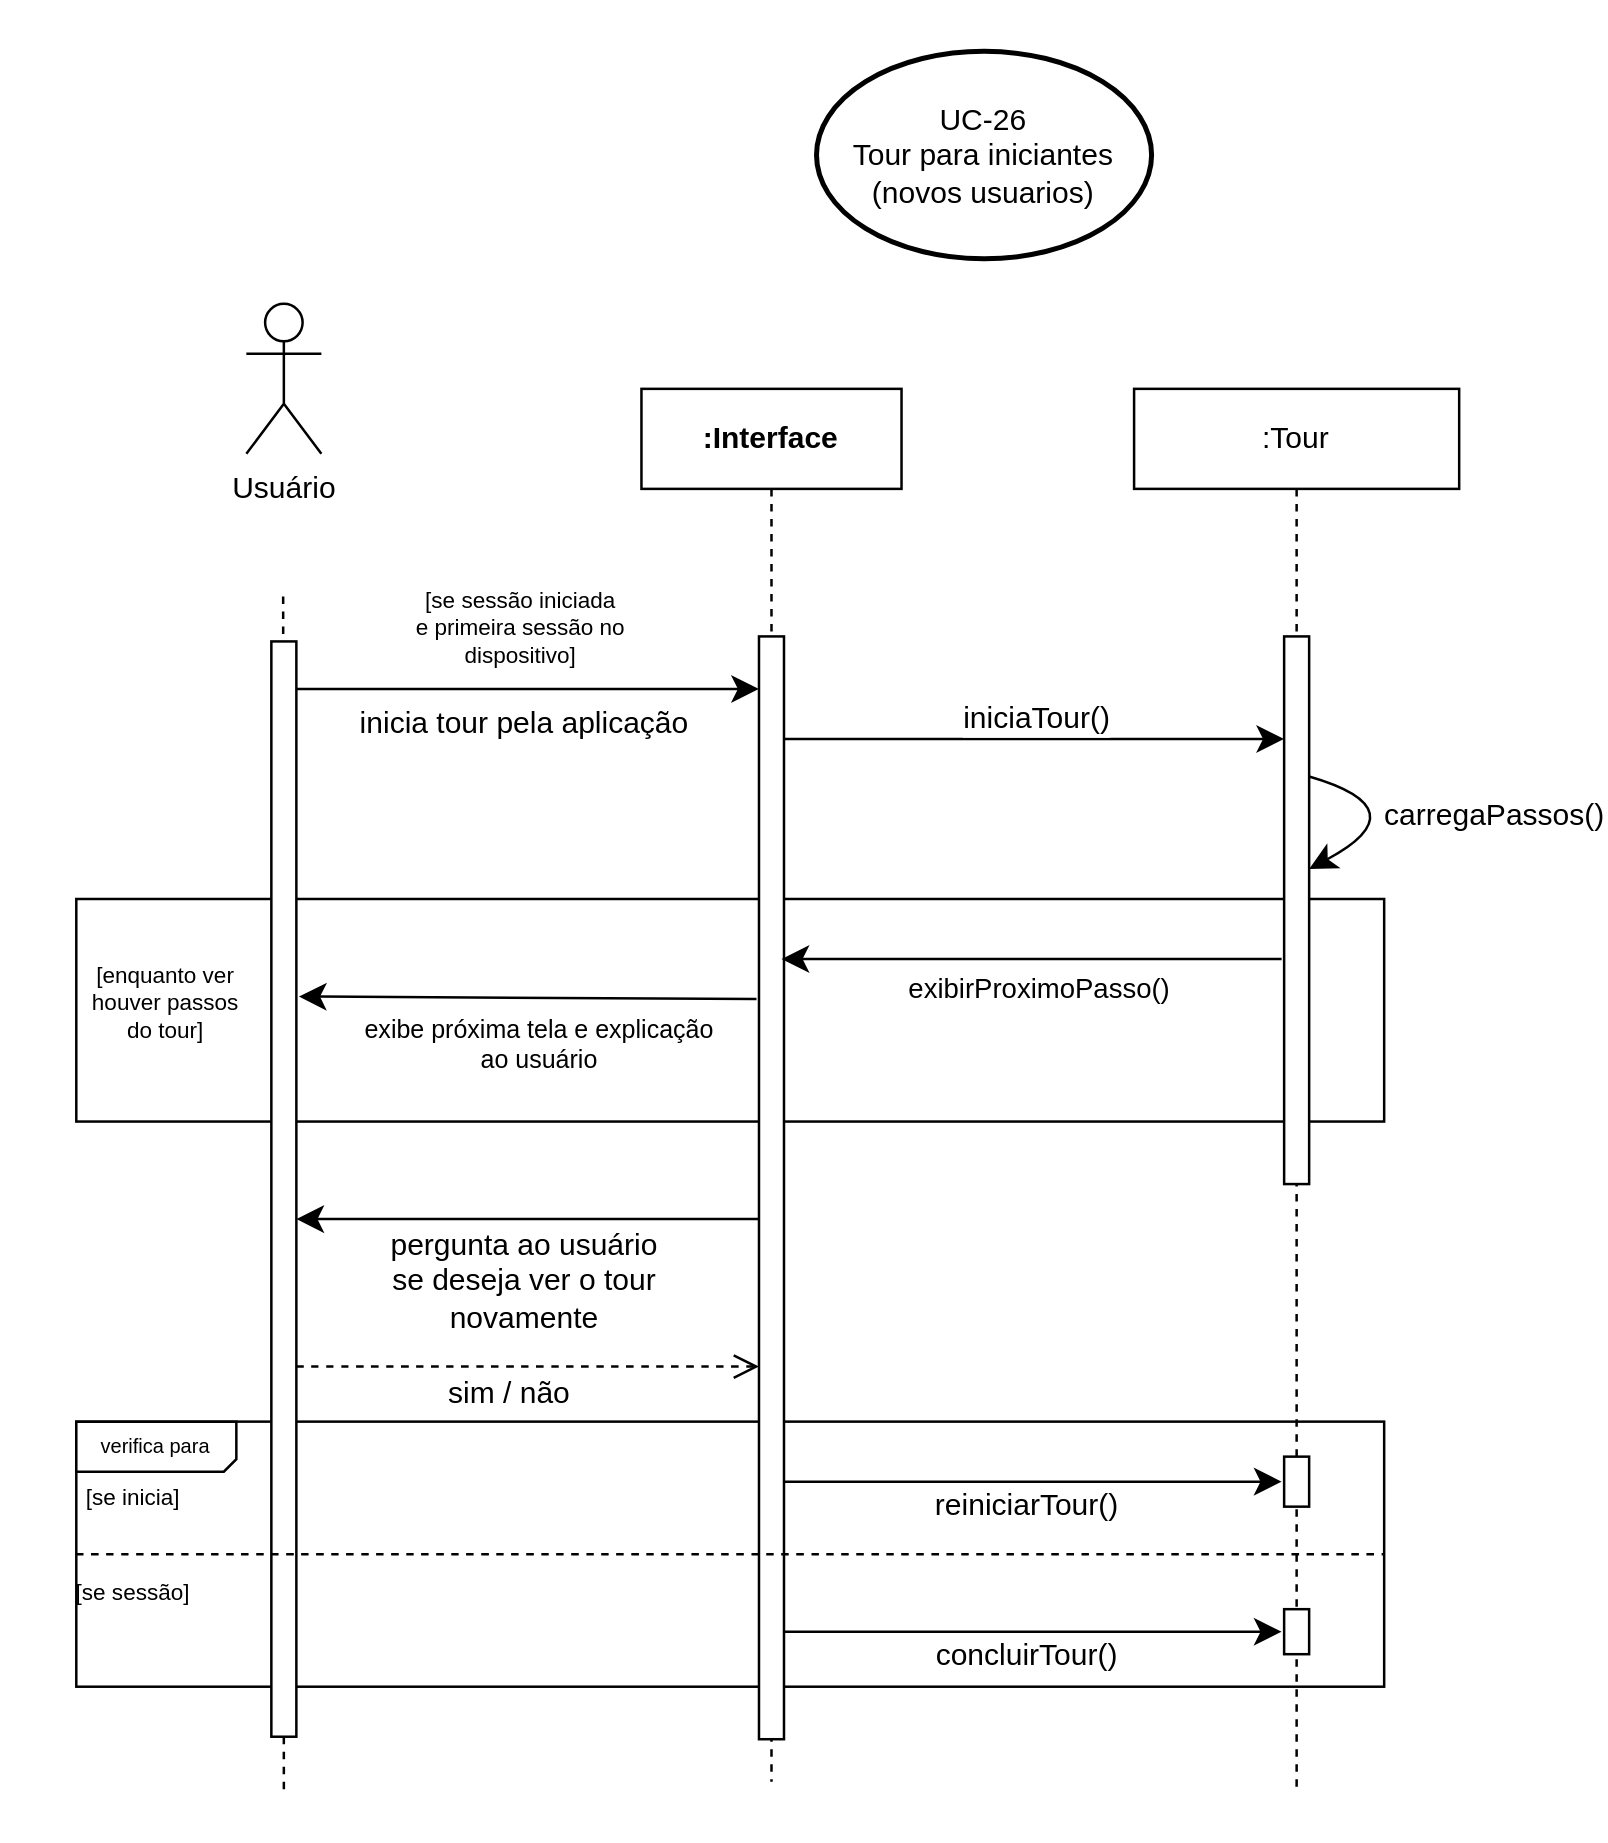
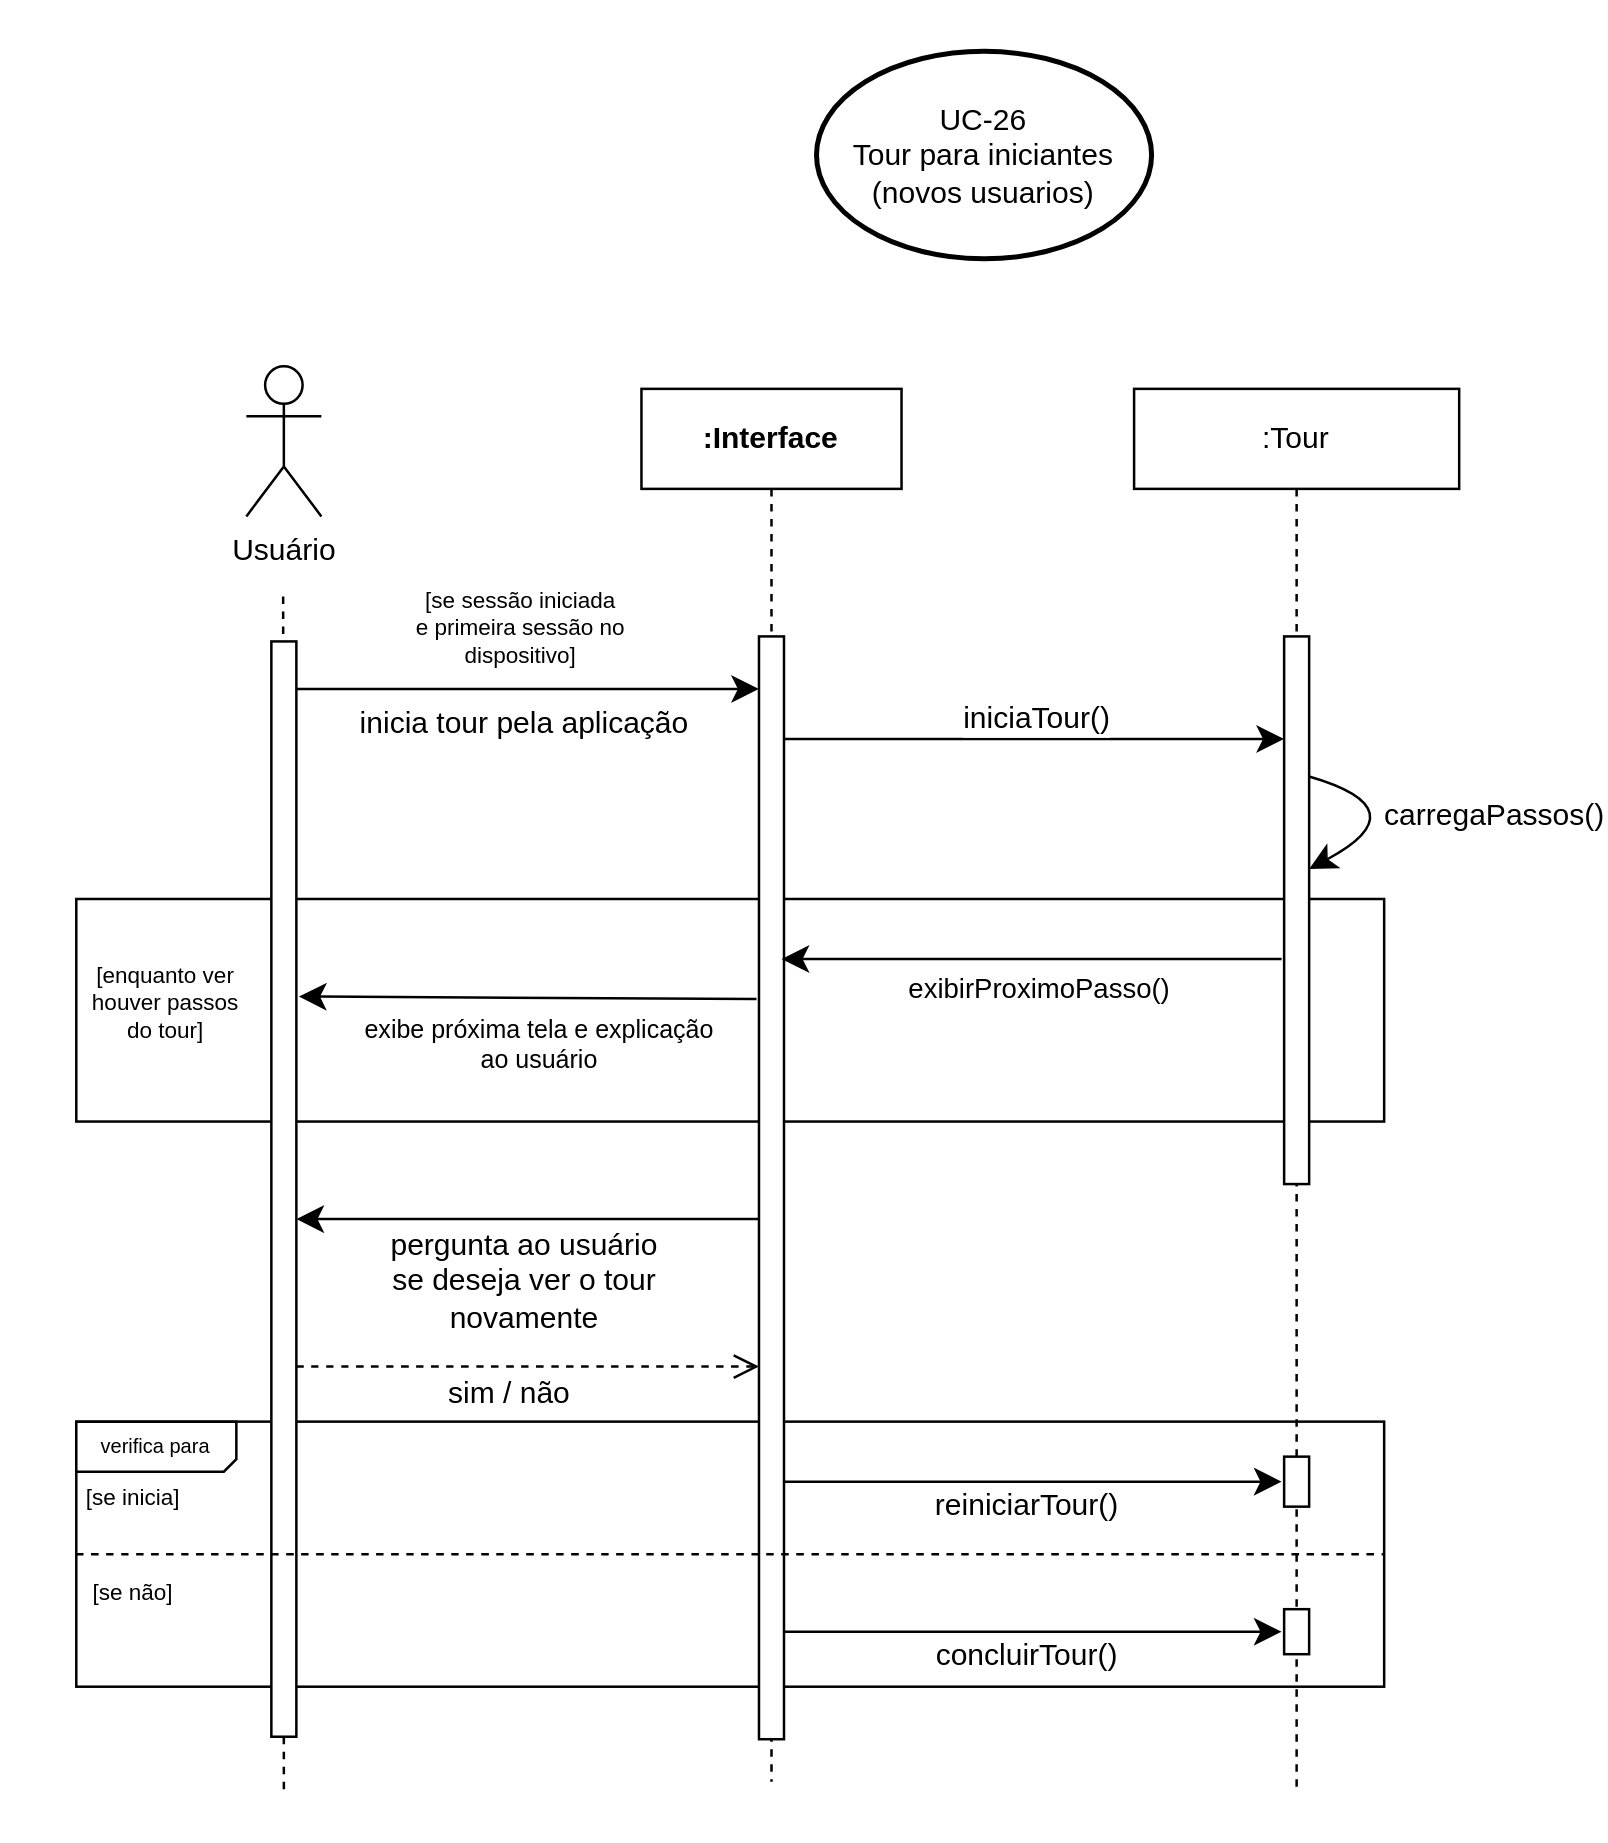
- <mxCell id="8" value="Usuário" style="shape=umlActor;verticalLabelPosition=bottom;verticalAlign=top;html=1;" parent="1" vertex="1"><mxGeometry x="98" y="121" width="30" height="60" as="geometry" /></mxCell>
+ <mxCell id="8" value="Usuário" style="shape=umlActor;verticalLabelPosition=bottom;verticalAlign=top;html=1;" parent="1" vertex="1"><mxGeometry x="98" y="146" width="30" height="60" as="geometry" /></mxCell>
- <mxCell id="37" value="[se sessão&lt;span style=&quot;background-color: initial;&quot;&gt;]&lt;/span&gt;" style="text;html=1;align=center;verticalAlign=middle;whiteSpace=wrap;rounded=0;fontSize=9;" vertex="1" parent="1"><mxGeometry x="20" y="622" width="66" height="30" as="geometry" /></mxCell>
+ <mxCell id="37" value="[se não&lt;span style=&quot;background-color: initial;&quot;&gt;]&lt;/span&gt;" style="text;html=1;align=center;verticalAlign=middle;whiteSpace=wrap;rounded=0;fontSize=9;" vertex="1" parent="1"><mxGeometry x="20" y="622" width="66" height="30" as="geometry" /></mxCell>
